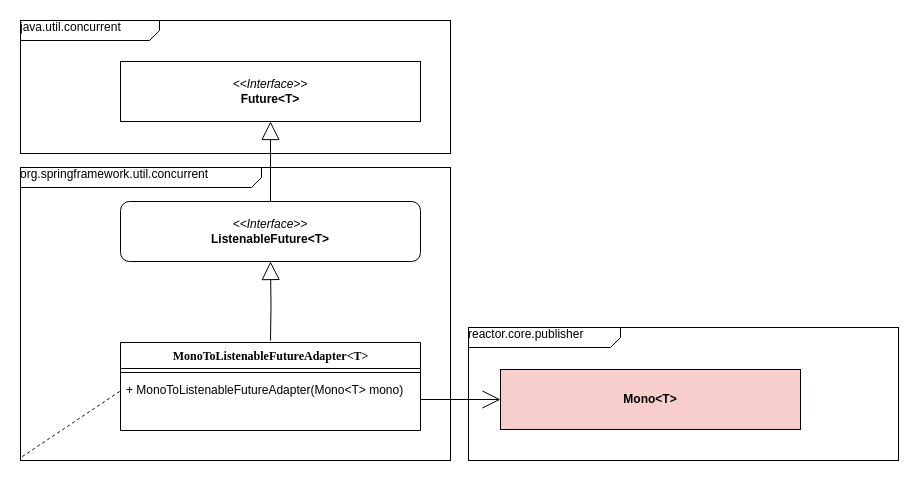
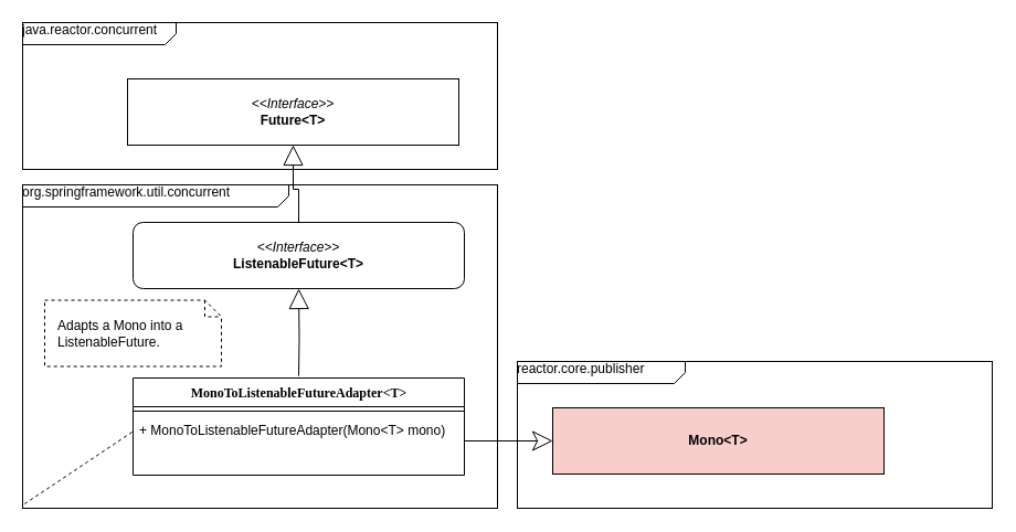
- <mxCell id="14" value="&lt;div align=&quot;left&quot;&gt;java.util.concurrent&lt;/div&gt;" style="html=1;strokeWidth=1;shape=mxgraph.sysml.package;html=1;overflow=fill;whiteSpace=wrap;fillColor=none;gradientColor=none;fontSize=12;align=center;labelX=139;" vertex="1" parent="1"><mxGeometry x="20" y="20" width="430" height="133" as="geometry" /></mxCell>
+ <mxCell id="14" value="&lt;div align=&quot;left&quot;&gt;java.reactor.concurrent&lt;/div&gt;" style="html=1;strokeWidth=1;shape=mxgraph.sysml.package;html=1;overflow=fill;whiteSpace=wrap;fillColor=none;gradientColor=none;fontSize=12;align=center;labelX=139;" vertex="1" parent="1"><mxGeometry x="20" y="20" width="430" height="133" as="geometry" /></mxCell>
- <mxCell id="8" value="&lt;p&gt;&lt;i&gt;&amp;lt;&amp;lt;Interface&amp;gt;&amp;gt;&lt;/i&gt;&lt;br&gt;&lt;b&gt;Future&amp;lt;T&amp;gt;&lt;/b&gt;&lt;/p&gt;" style="rounded=0;whiteSpace=wrap;html=1;" vertex="1" parent="1"><mxGeometry x="120" y="61" width="300" height="60" as="geometry" /></mxCell>
+ <mxCell id="8" value="&lt;p&gt;&lt;i&gt;&amp;lt;&amp;lt;Interface&amp;gt;&amp;gt;&lt;/i&gt;&lt;br&gt;&lt;b&gt;Future&amp;lt;T&amp;gt;&lt;/b&gt;&lt;/p&gt;" style="rounded=0;whiteSpace=wrap;html=1;" vertex="1" parent="1"><mxGeometry x="115" y="71" width="300" height="60" as="geometry" /></mxCell>
+ <mxCell id="9" value="Adapts a Mono into a ListenableFuture." style="shape=note;size=15;align=left;spacingLeft=10;html=1;whiteSpace=wrap;strokeColor=#000000;strokeWidth=1;fillColor=#ffffff;fontSize=12;dashed=1;" vertex="1" parent="1"><mxGeometry x="40" y="271.5" width="160" height="60" as="geometry" /></mxCell>
- <mxCell id="4" value="" style="edgeStyle=orthogonalEdgeStyle;rounded=0;orthogonalLoop=1;jettySize=auto;html=1;startSize=8;endArrow=open;endFill=0;endSize=16;strokeWidth=1;exitX=1;exitY=0.5;exitDx=0;exitDy=0;" edge="1" parent="1" source="13" target="5"><mxGeometry relative="1" as="geometry"><mxPoint x="420" y="370" as="sourcePoint" /></mxGeometry></mxCell>
+ <mxCell id="4" value="" style="edgeStyle=orthogonalEdgeStyle;rounded=0;orthogonalLoop=1;jettySize=auto;html=1;startSize=8;endArrow=classic;endFill=0;endSize=16;strokeWidth=1;exitX=1;exitY=0.5;exitDx=0;exitDy=0;" edge="1" parent="1" source="13" target="5"><mxGeometry relative="1" as="geometry"><mxPoint x="420" y="370" as="sourcePoint" /></mxGeometry></mxCell>
